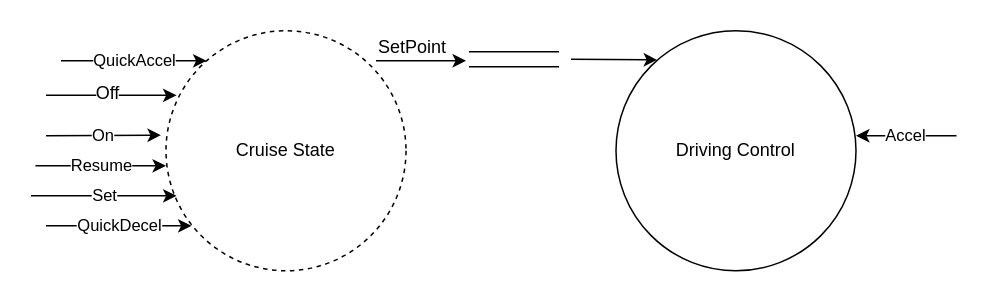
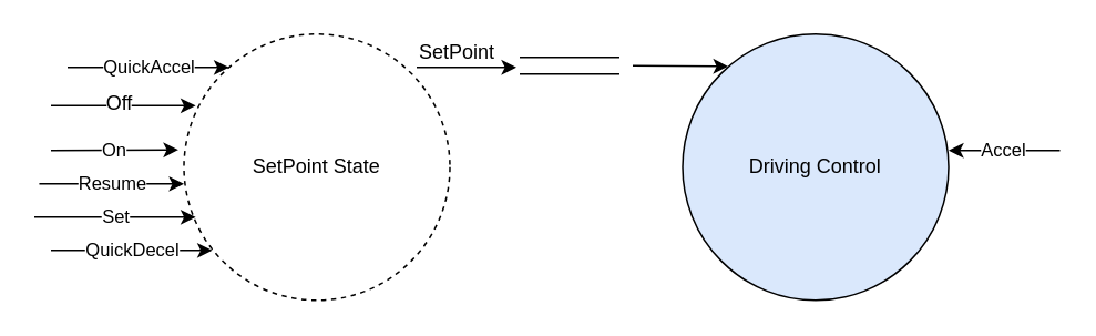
- <mxCell id="3" value="Cruise State" style="ellipse;whiteSpace=wrap;html=1;aspect=fixed;dashed=1;" vertex="1" parent="1"><mxGeometry x="110" y="20" width="160" height="160" as="geometry" /></mxCell>
+ <mxCell id="3" value="SetPoint State" style="ellipse;whiteSpace=wrap;html=1;aspect=fixed;dashed=1;" vertex="1" parent="1"><mxGeometry x="110" y="20" width="160" height="160" as="geometry" /></mxCell>
- <mxCell id="2" value="Driving Control" style="ellipse;whiteSpace=wrap;html=1;aspect=fixed;" vertex="1" parent="1"><mxGeometry x="410" y="20" width="160" height="160" as="geometry" /></mxCell>
+ <mxCell id="2" value="Driving Control" style="ellipse;whiteSpace=wrap;html=1;aspect=fixed;fillColor=#dae8fc;" vertex="1" parent="1"><mxGeometry x="410" y="20" width="160" height="160" as="geometry" /></mxCell>
